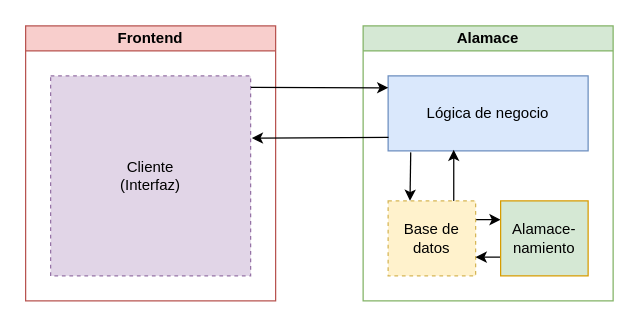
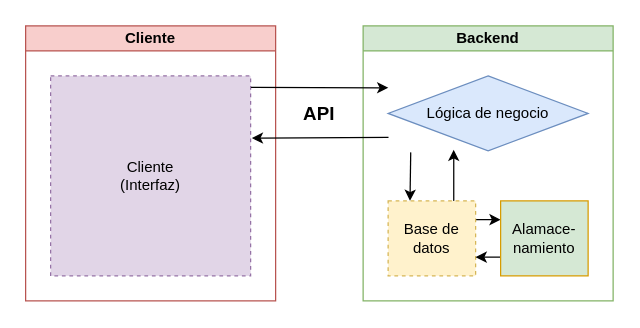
- <mxCell id="2" value="Frontend" style="swimlane;whiteSpace=wrap;html=1;startSize=20;fillColor=#f8cecc;strokeColor=#b85450;" vertex="1" parent="1"><mxGeometry x="20" y="20" width="200" height="220" as="geometry" /></mxCell>
+ <mxCell id="2" value="Cliente" style="swimlane;whiteSpace=wrap;html=1;startSize=20;fillColor=#f8cecc;strokeColor=#b85450;" vertex="1" parent="1"><mxGeometry x="20" y="20" width="200" height="220" as="geometry" /></mxCell>
- <mxCell id="4" value="Alamace" style="swimlane;whiteSpace=wrap;html=1;startSize=20;fillColor=#d5e8d4;strokeColor=#82b366;" vertex="1" parent="1"><mxGeometry x="290" y="20" width="200" height="220" as="geometry" /></mxCell>
+ <mxCell id="4" value="Backend" style="swimlane;whiteSpace=wrap;html=1;startSize=20;fillColor=#d5e8d4;strokeColor=#82b366;" vertex="1" parent="1"><mxGeometry x="290" y="20" width="200" height="220" as="geometry" /></mxCell>
+ <mxCell id="14" value="&lt;b&gt;&lt;font style=&quot;font-size: 15px;&quot;&gt;API&lt;/font&gt;&lt;/b&gt;" style="text;strokeColor=none;fillColor=none;align=center;verticalAlign=middle;spacingLeft=4;spacingRight=4;overflow=hidden;points=[[0,0.5],[1,0.5]];portConstraint=eastwest;rotatable=0;whiteSpace=wrap;html=1;" vertex="1" parent="1"><mxGeometry x="220" y="70" width="70" height="40" as="geometry" /></mxCell>
- <mxCell id="5" value="Lógica de negocio" style="rounded=0;whiteSpace=wrap;html=1;fillColor=#dae8fc;strokeColor=#6c8ebf;" vertex="1" parent="4"><mxGeometry x="20" y="40" width="160" height="60" as="geometry" /></mxCell>
+ <mxCell id="5" value="Lógica de negocio" style="rhombus;whiteSpace=wrap;html=1;fillColor=#dae8fc;strokeColor=#6c8ebf;" vertex="1" parent="4"><mxGeometry x="20" y="40" width="160" height="60" as="geometry" /></mxCell>
